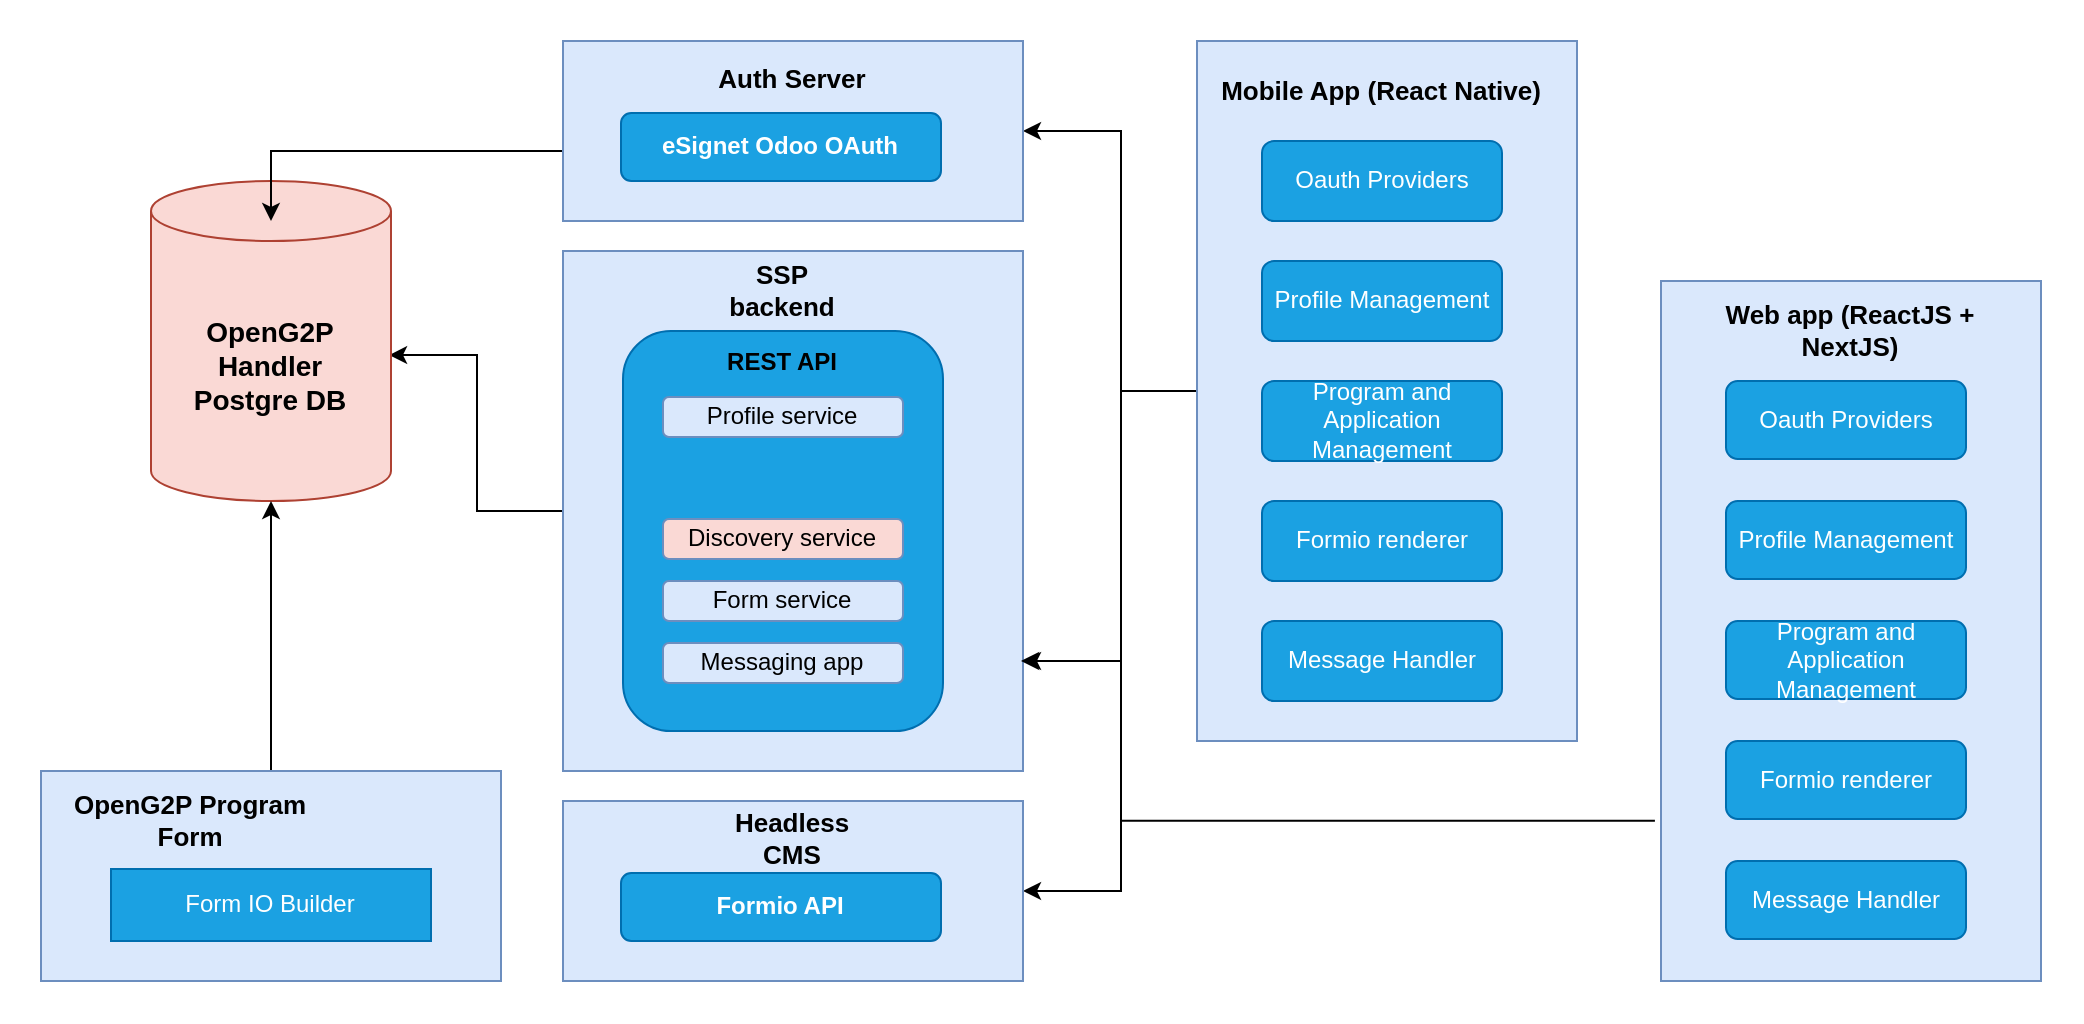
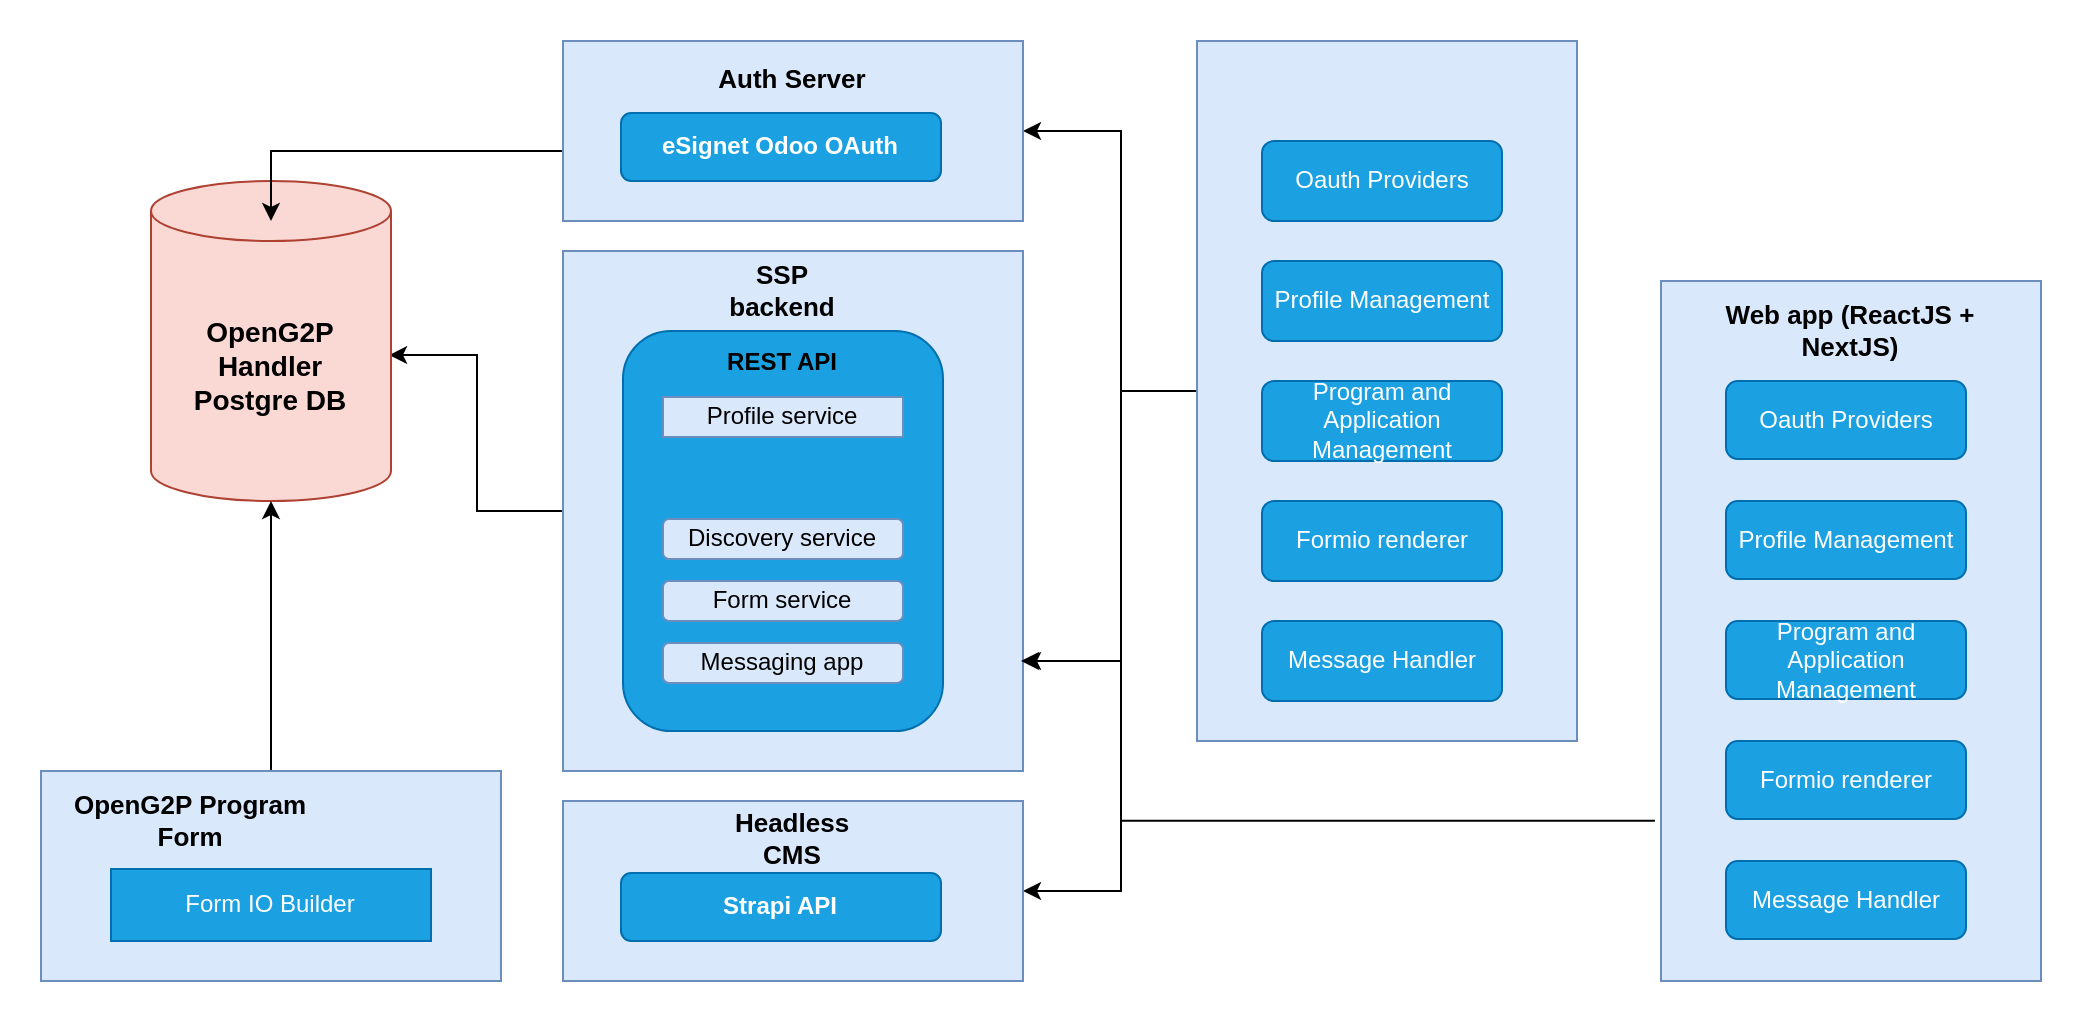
- <mxCell id="11" value="Mobile App (React Native)" style="text;html=1;strokeColor=none;fillColor=none;align=center;verticalAlign=middle;whiteSpace=wrap;rounded=0;fontSize=13;fontStyle=1" parent="1" vertex="1"><mxGeometry x="608" y="30" width="165" height="30" as="geometry" /></mxCell>
- <mxCell id="34" value="Profile service" style="rounded=1;whiteSpace=wrap;html=1;fillColor=#dae8fc;strokeColor=#6c8ebf;" parent="1" vertex="1"><mxGeometry x="331" y="198" width="120" height="20" as="geometry" /></mxCell>
+ <mxCell id="34" value="Profile service" style="whiteSpace=wrap;html=1;fillColor=#dae8fc;strokeColor=#6c8ebf;rounded=0;" parent="1" vertex="1"><mxGeometry x="331" y="198" width="120" height="20" as="geometry" /></mxCell>
- <mxCell id="37" value="Discovery service" style="rounded=1;whiteSpace=wrap;html=1;fillColor=#fad9d5;strokeColor=#6c8ebf;" parent="1" vertex="1"><mxGeometry x="331" y="259" width="120" height="20" as="geometry" /></mxCell>
+ <mxCell id="37" value="Discovery service" style="rounded=1;whiteSpace=wrap;html=1;fillColor=#dae8fc;strokeColor=#6c8ebf;" parent="1" vertex="1"><mxGeometry x="331" y="259" width="120" height="20" as="geometry" /></mxCell>
- <mxCell id="39" value="Formio API" style="rounded=1;whiteSpace=wrap;html=1;fillColor=#1ba1e2;strokeColor=#006EAF;fontColor=#ffffff;fontStyle=1" vertex="1" parent="1"><mxGeometry x="310" y="436" width="160" height="34" as="geometry" /></mxCell>
+ <mxCell id="39" value="Strapi API" style="rounded=1;whiteSpace=wrap;html=1;fillColor=#1ba1e2;strokeColor=#006EAF;fontColor=#ffffff;fontStyle=1" vertex="1" parent="1"><mxGeometry x="310" y="436" width="160" height="34" as="geometry" /></mxCell>
